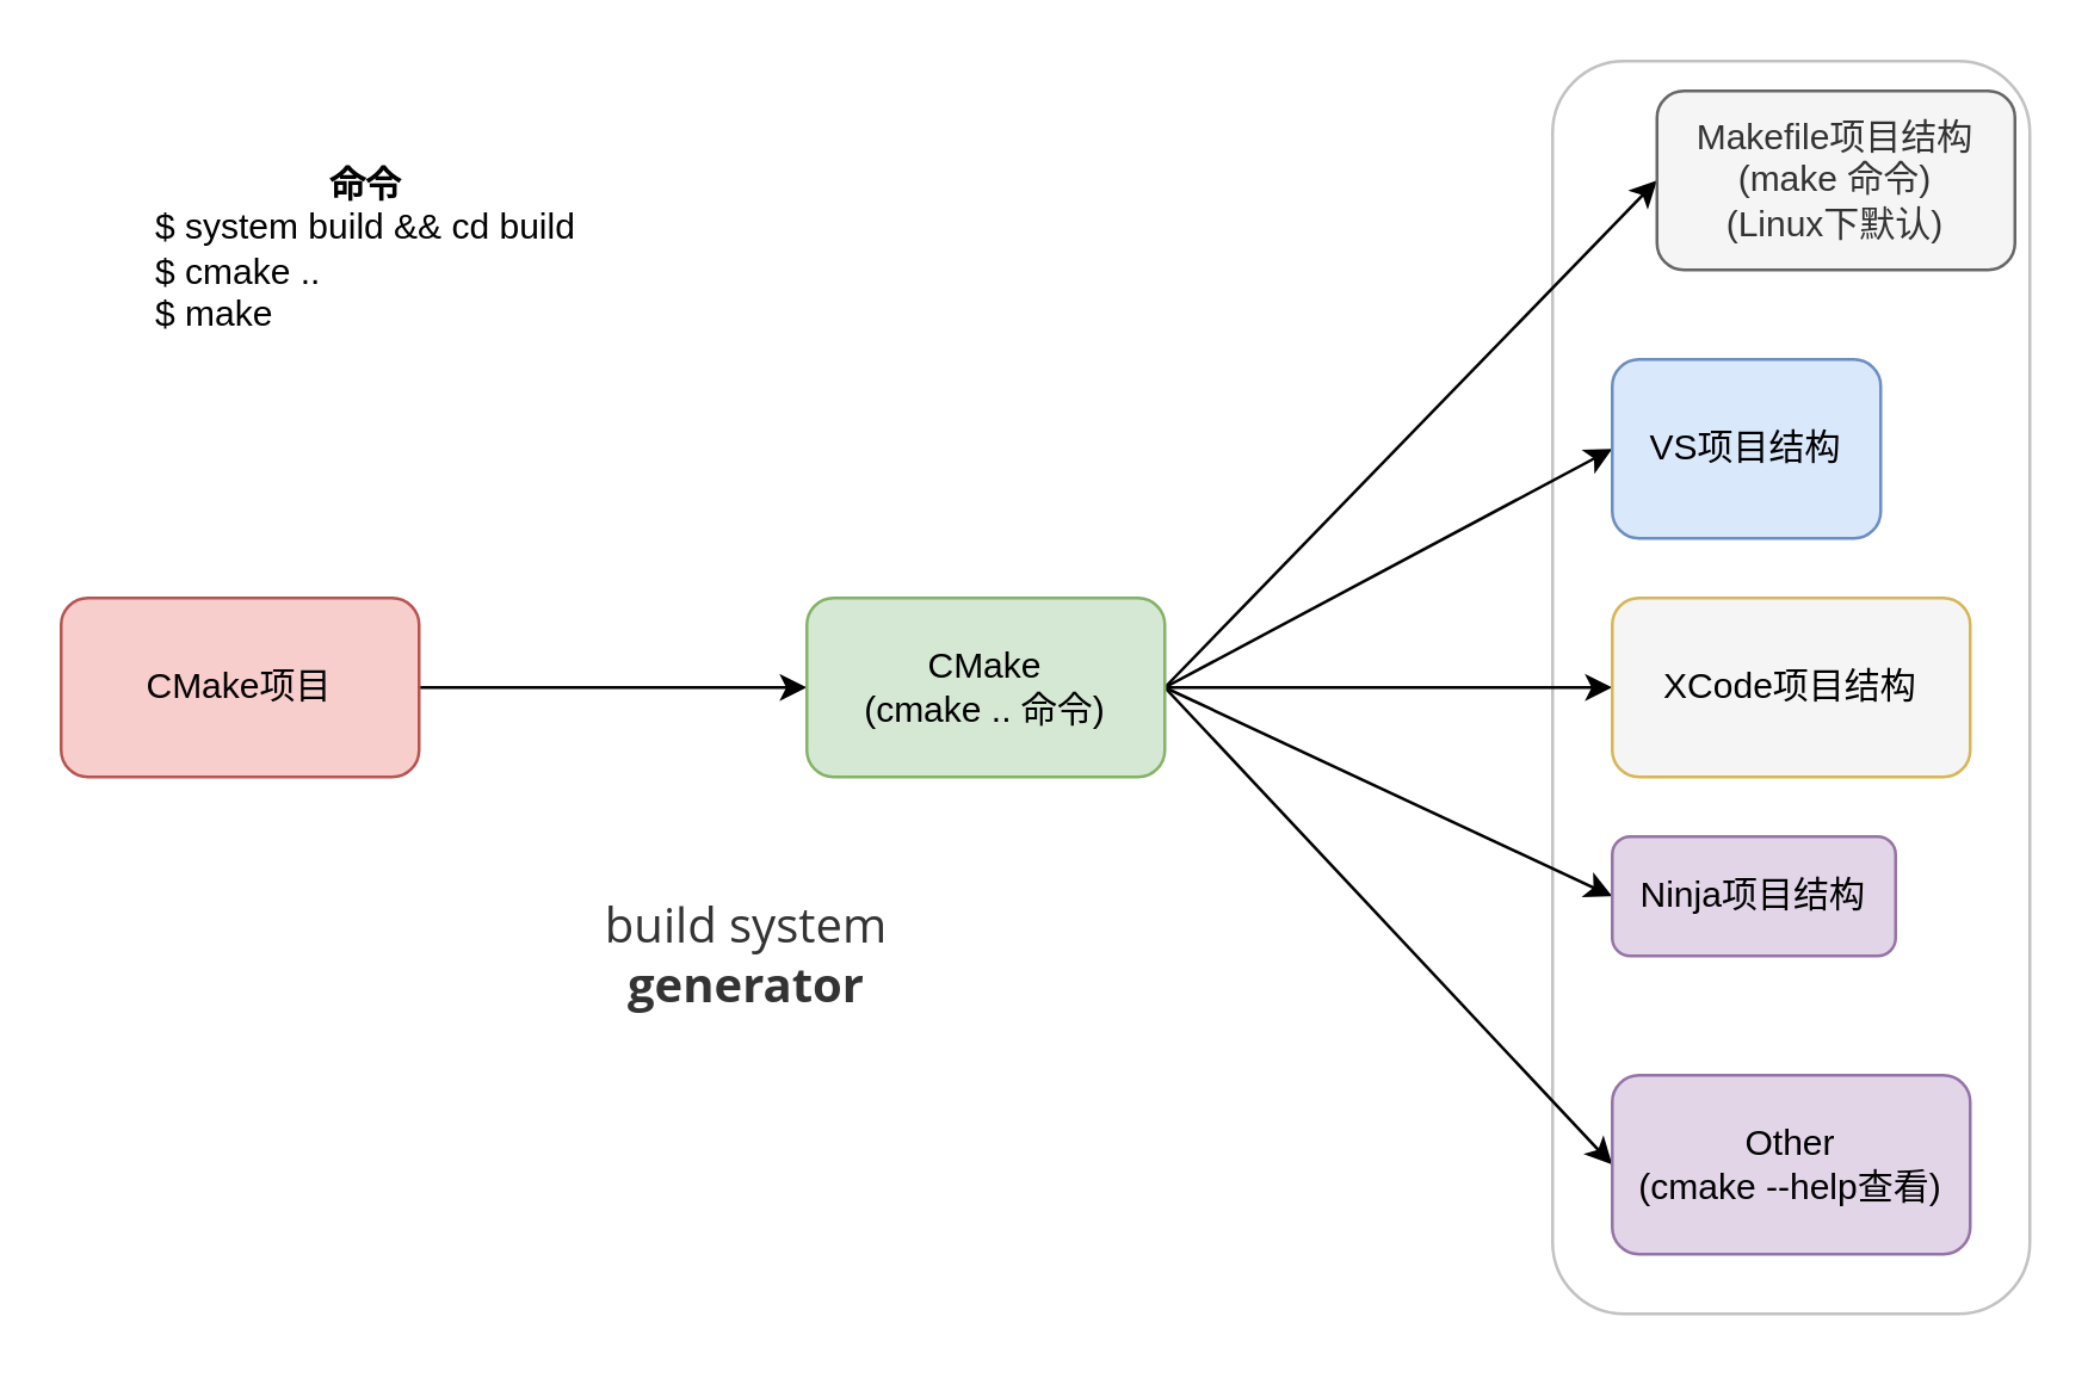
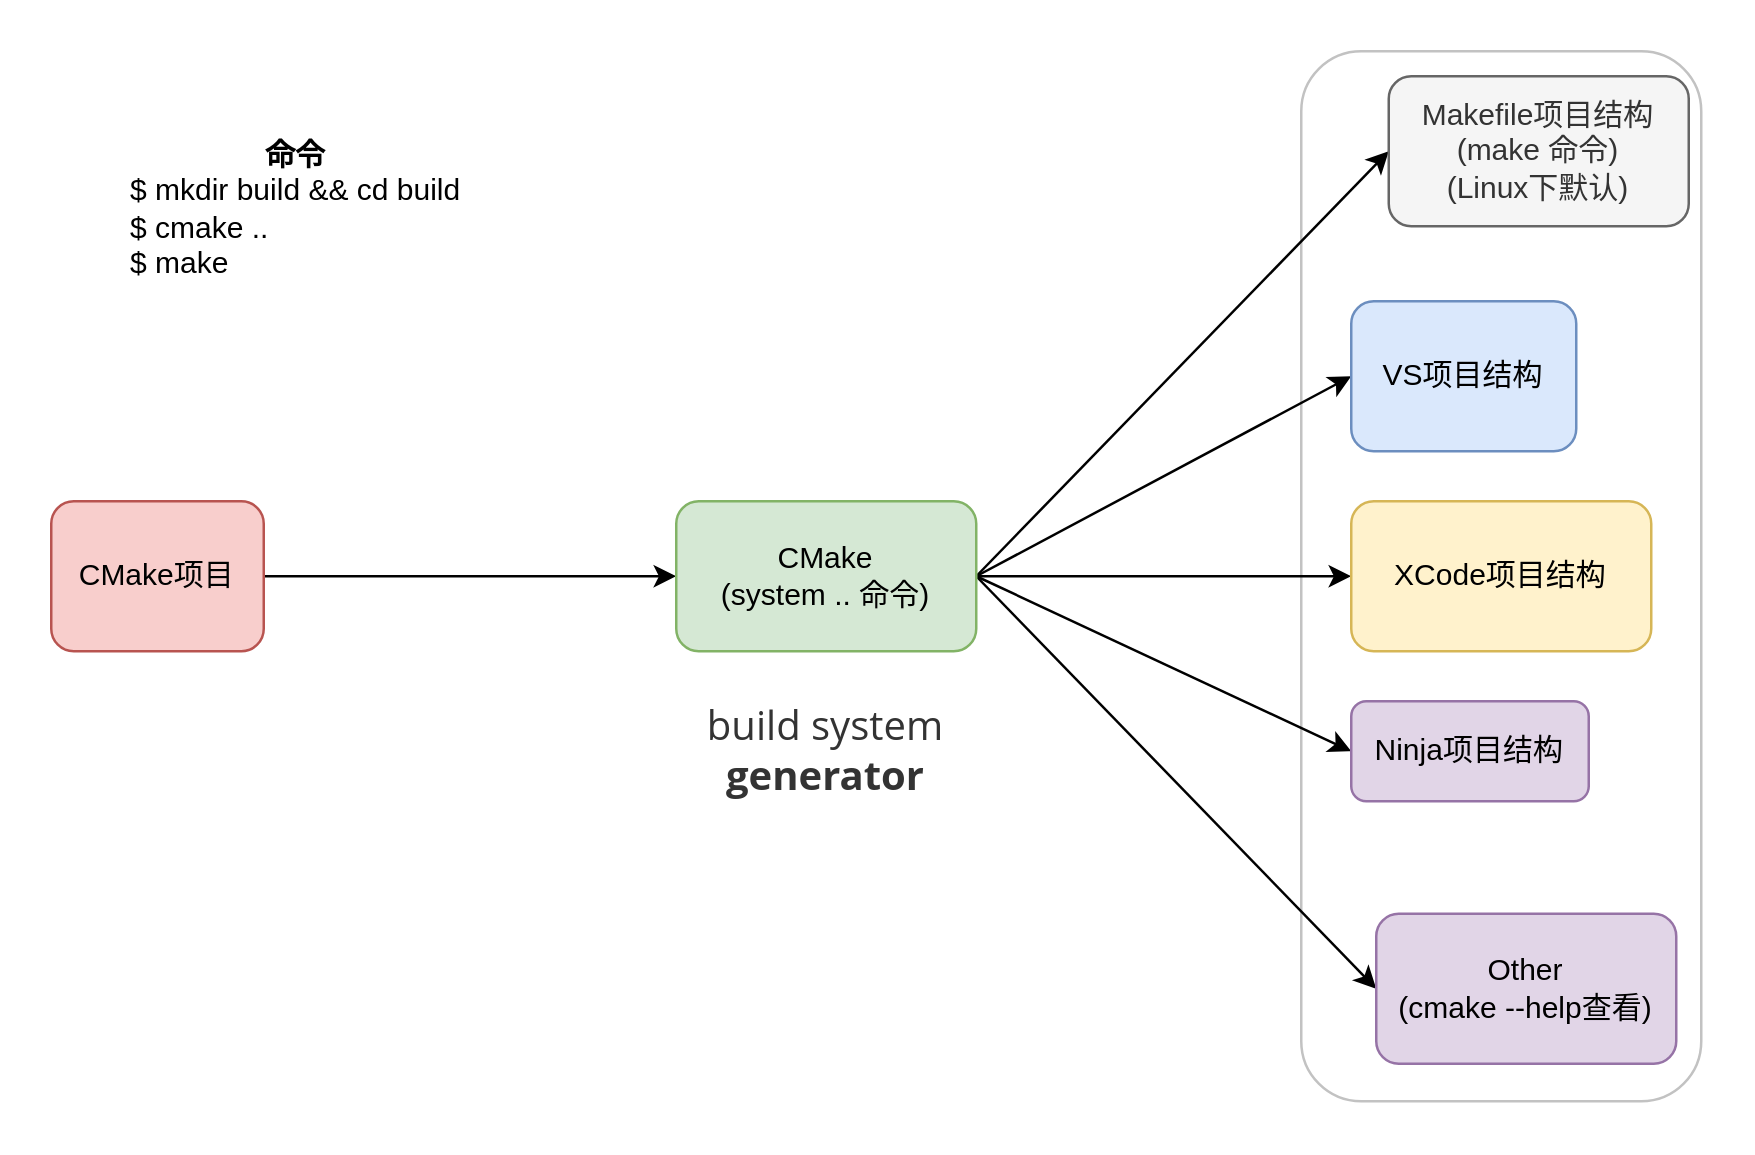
- <mxCell id="16" value="&lt;div style=&quot;text-align: center&quot;&gt;&lt;span&gt;&lt;b&gt;命令&lt;/b&gt;&lt;/span&gt;&lt;/div&gt;$ system build &amp;amp;&amp;amp; cd build&lt;br&gt;$ cmake ..&lt;br&gt;$ make" style="text;html=1;strokeColor=none;fillColor=none;align=left;verticalAlign=middle;whiteSpace=wrap;rounded=0;" parent="1" vertex="1"><mxGeometry x="50" y="50" width="180" height="65" as="geometry" /></mxCell>
+ <mxCell id="16" value="&lt;div style=&quot;text-align: center&quot;&gt;&lt;span&gt;&lt;b&gt;命令&lt;/b&gt;&lt;/span&gt;&lt;/div&gt;$ mkdir build &amp;amp;&amp;amp; cd build&lt;br&gt;$ cmake ..&lt;br&gt;$ make" style="text;html=1;strokeColor=none;fillColor=none;align=left;verticalAlign=middle;whiteSpace=wrap;rounded=0;" parent="1" vertex="1"><mxGeometry x="50" y="50" width="180" height="65" as="geometry" /></mxCell>
- <mxCell id="4" value="CMake项目" style="rounded=1;whiteSpace=wrap;html=1;fillColor=#f8cecc;strokeColor=#b85450;" parent="1" vertex="1"><mxGeometry x="20" y="200" width="120" height="60" as="geometry" /></mxCell>
+ <mxCell id="4" value="CMake项目" style="rounded=1;whiteSpace=wrap;html=1;fillColor=#f8cecc;strokeColor=#b85450;" parent="1" vertex="1"><mxGeometry x="20" y="200" width="85" height="60" as="geometry" /></mxCell>
- <mxCell id="10" value="CMake&lt;br&gt;(cmake .. 命令)" style="rounded=1;whiteSpace=wrap;html=1;fillColor=#d5e8d4;strokeColor=#82b366;" parent="1" vertex="1"><mxGeometry x="270" y="200" width="120" height="60" as="geometry" /></mxCell>
+ <mxCell id="10" value="CMake&lt;br&gt;(system .. 命令)" style="rounded=1;whiteSpace=wrap;html=1;fillColor=#d5e8d4;strokeColor=#82b366;" parent="1" vertex="1"><mxGeometry x="270" y="200" width="120" height="60" as="geometry" /></mxCell>
- <mxCell id="14" value="XCode项目结构" style="rounded=1;whiteSpace=wrap;html=1;fillColor=#f5f5f5;strokeColor=#d6b656;" parent="1" vertex="1"><mxGeometry x="540" y="200" width="120" height="60" as="geometry" /></mxCell>
+ <mxCell id="14" value="XCode项目结构" style="rounded=1;whiteSpace=wrap;html=1;fillColor=#fff2cc;strokeColor=#d6b656;" parent="1" vertex="1"><mxGeometry x="540" y="200" width="120" height="60" as="geometry" /></mxCell>
- <mxCell id="17" value="&lt;span class=&quot;md-plain md-expand&quot; style=&quot;box-sizing: border-box; color: rgb(51, 51, 51); font-family: &amp;quot;open sans&amp;quot;, &amp;quot;clear sans&amp;quot;, &amp;quot;helvetica neue&amp;quot;, helvetica, arial, sans-serif; font-size: 16px; font-style: normal; font-weight: normal; letter-spacing: normal; text-indent: 0px; text-transform: none; word-spacing: 0px; text-decoration: none;&quot;&gt;build system &lt;/span&gt;&lt;span class=&quot;md-pair-s md-expand&quot; style=&quot;box-sizing: border-box; color: rgb(51, 51, 51); font-family: &amp;quot;open sans&amp;quot;, &amp;quot;clear sans&amp;quot;, &amp;quot;helvetica neue&amp;quot;, helvetica, arial, sans-serif; font-size: 16px; font-style: normal; font-weight: normal; letter-spacing: normal; text-indent: 0px; text-transform: none; word-spacing: 0px; text-decoration: none;&quot;&gt;&lt;strong style=&quot;box-sizing: border-box&quot;&gt;&lt;span class=&quot;md-plain&quot; style=&quot;box-sizing: border-box&quot;&gt;generator&lt;/span&gt;&lt;/strong&gt;&lt;/span&gt;" style="text;html=1;strokeColor=none;fillColor=none;align=center;verticalAlign=middle;whiteSpace=wrap;rounded=0;" parent="1" vertex="1"><mxGeometry x="170" y="300" width="160" height="40" as="geometry" /></mxCell>
+ <mxCell id="17" value="&lt;span class=&quot;md-plain md-expand&quot; style=&quot;box-sizing: border-box; color: rgb(51, 51, 51); font-family: &amp;quot;open sans&amp;quot;, &amp;quot;clear sans&amp;quot;, &amp;quot;helvetica neue&amp;quot;, helvetica, arial, sans-serif; font-size: 16px; font-style: normal; font-weight: normal; letter-spacing: normal; text-indent: 0px; text-transform: none; word-spacing: 0px; text-decoration: none;&quot;&gt;build system &lt;/span&gt;&lt;span class=&quot;md-pair-s md-expand&quot; style=&quot;box-sizing: border-box; color: rgb(51, 51, 51); font-family: &amp;quot;open sans&amp;quot;, &amp;quot;clear sans&amp;quot;, &amp;quot;helvetica neue&amp;quot;, helvetica, arial, sans-serif; font-size: 16px; font-style: normal; font-weight: normal; letter-spacing: normal; text-indent: 0px; text-transform: none; word-spacing: 0px; text-decoration: none;&quot;&gt;&lt;strong style=&quot;box-sizing: border-box&quot;&gt;&lt;span class=&quot;md-plain&quot; style=&quot;box-sizing: border-box&quot;&gt;generator&lt;/span&gt;&lt;/strong&gt;&lt;/span&gt;" style="text;html=1;strokeColor=none;fillColor=none;align=center;verticalAlign=middle;whiteSpace=wrap;rounded=0;" parent="1" vertex="1"><mxGeometry x="250" y="280" width="160" height="40" as="geometry" /></mxCell>
- <mxCell id="15" value="Other&lt;br&gt;(cmake --help查看)" style="rounded=1;whiteSpace=wrap;html=1;fillColor=#e1d5e7;strokeColor=#9673a6;" parent="1" vertex="1"><mxGeometry x="540" y="360" width="120" height="60" as="geometry" /></mxCell>
+ <mxCell id="15" value="Other&lt;br&gt;(cmake --help查看)" style="rounded=1;whiteSpace=wrap;html=1;fillColor=#e1d5e7;strokeColor=#9673a6;" parent="1" vertex="1"><mxGeometry x="550" y="365" width="120" height="60" as="geometry" /></mxCell>
